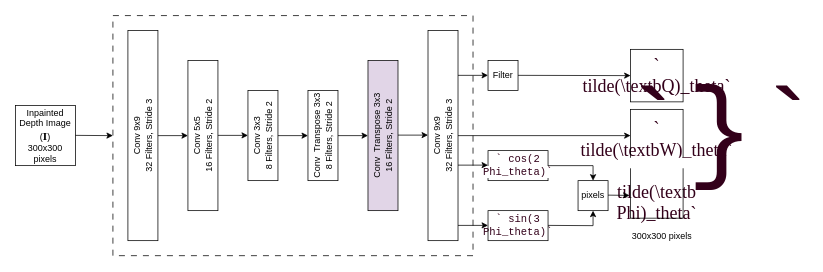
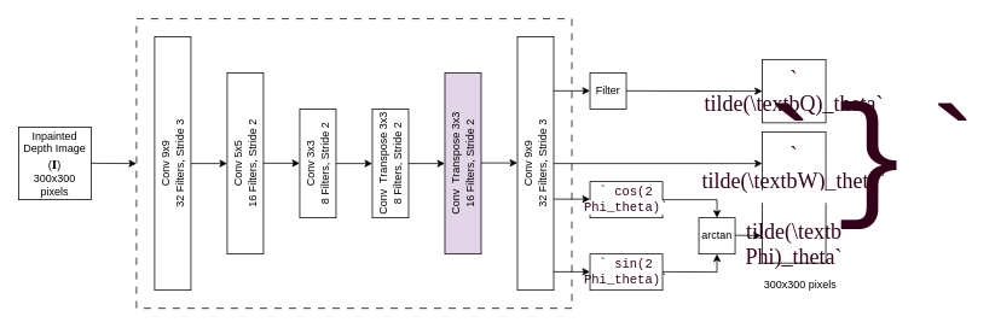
- <mxCell id="16" value="pixels" style="whiteSpace=wrap;html=1;aspect=fixed;" vertex="1" parent="1"><mxGeometry x="770" y="240" width="40" height="40" as="geometry" /></mxCell>
+ <mxCell id="16" value="arctan" style="whiteSpace=wrap;html=1;aspect=fixed;" vertex="1" parent="1"><mxGeometry x="770" y="240" width="40" height="40" as="geometry" /></mxCell>
- <mxCell id="12" value="&lt;span style=&quot;font-family: SFMono-Regular, Menlo, Monaco, Consolas, &amp;quot;Liberation Mono&amp;quot;, &amp;quot;Courier New&amp;quot;, monospace; font-size: 14px; text-align: left; background-color: rgb(255, 255, 255);&quot;&gt;&lt;font color=&quot;#33001a&quot;&gt;` sin(3 Phi_theta)`&lt;/font&gt;&lt;/span&gt;" style="text;html=1;align=center;verticalAlign=middle;whiteSpace=wrap;rounded=0;" vertex="1" parent="1"><mxGeometry x="660" y="285" width="60" height="30" as="geometry" /></mxCell>
+ <mxCell id="12" value="&lt;span style=&quot;font-family: SFMono-Regular, Menlo, Monaco, Consolas, &amp;quot;Liberation Mono&amp;quot;, &amp;quot;Courier New&amp;quot;, monospace; font-size: 14px; text-align: left; background-color: rgb(255, 255, 255);&quot;&gt;&lt;font color=&quot;#33001a&quot;&gt;` sin(2 Phi_theta)`&lt;/font&gt;&lt;/span&gt;" style="text;html=1;align=center;verticalAlign=middle;whiteSpace=wrap;rounded=0;" vertex="1" parent="1"><mxGeometry x="660" y="285" width="60" height="30" as="geometry" /></mxCell>
